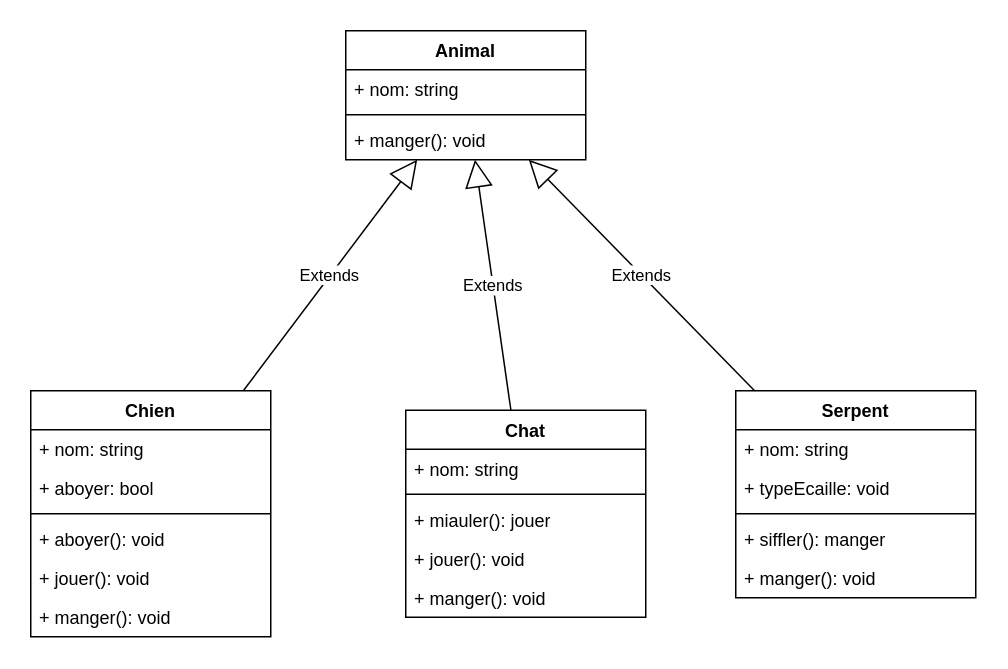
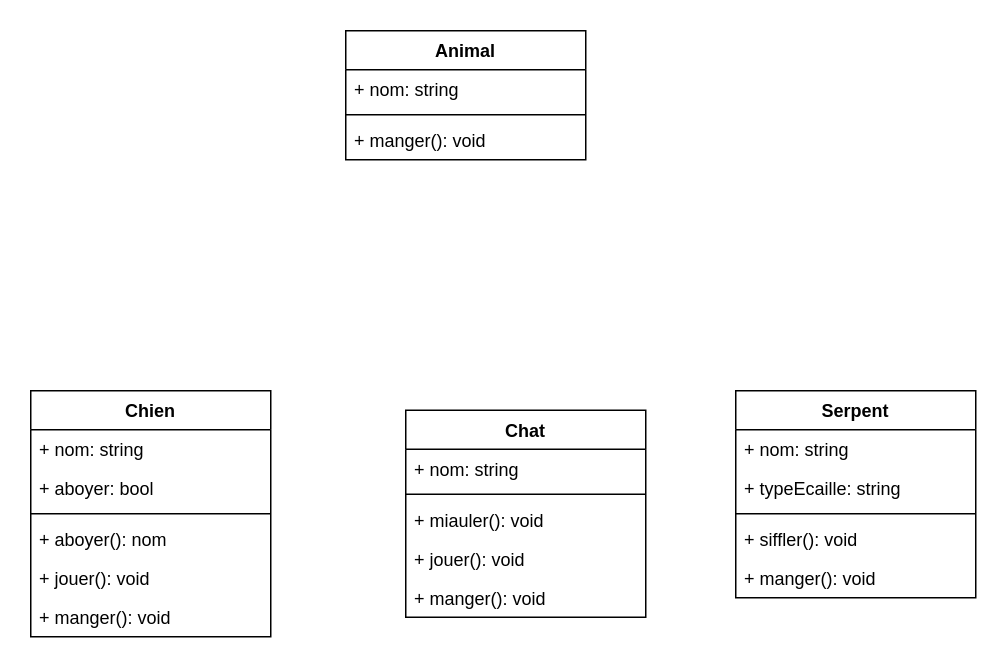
- <mxCell id="27" value="Extends" style="endArrow=block;endSize=16;endFill=0;html=1;rounded=0;" parent="1" source="15" target="21" edge="1"><mxGeometry width="160" relative="1" as="geometry"><mxPoint x="350" y="283" as="sourcePoint" /><mxPoint x="326" y="116" as="targetPoint" /></mxGeometry></mxCell>
- <mxCell id="25" value="Extends" style="endArrow=block;endSize=16;endFill=0;html=1;rounded=0;" parent="1" source="2" target="21" edge="1"><mxGeometry width="160" relative="1" as="geometry"><mxPoint x="230" y="310" as="sourcePoint" /><mxPoint x="390" y="310" as="targetPoint" /></mxGeometry></mxCell>
- <mxCell id="26" value="Extends" style="endArrow=block;endSize=16;endFill=0;html=1;rounded=0;" parent="1" source="9" target="21" edge="1"><mxGeometry width="160" relative="1" as="geometry"><mxPoint x="172" y="270" as="sourcePoint" /><mxPoint x="288" y="116" as="targetPoint" /></mxGeometry></mxCell>
- <mxCell id="17" value="+ typeEcaille: void" style="text;strokeColor=none;fillColor=none;align=left;verticalAlign=top;spacingLeft=4;spacingRight=4;overflow=hidden;rotatable=0;points=[[0,0.5],[1,0.5]];portConstraint=eastwest;whiteSpace=wrap;html=1;" parent="15" vertex="1"><mxGeometry y="52" width="160" height="26" as="geometry" /></mxCell>
+ <mxCell id="17" value="+ typeEcaille: string" style="text;strokeColor=none;fillColor=none;align=left;verticalAlign=top;spacingLeft=4;spacingRight=4;overflow=hidden;rotatable=0;points=[[0,0.5],[1,0.5]];portConstraint=eastwest;whiteSpace=wrap;html=1;" parent="15" vertex="1"><mxGeometry y="52" width="160" height="26" as="geometry" /></mxCell>
- <mxCell id="12" value="+ miauler(): jouer" style="text;strokeColor=none;fillColor=none;align=left;verticalAlign=top;spacingLeft=4;spacingRight=4;overflow=hidden;rotatable=0;points=[[0,0.5],[1,0.5]];portConstraint=eastwest;whiteSpace=wrap;html=1;" parent="9" vertex="1"><mxGeometry y="60" width="160" height="26" as="geometry" /></mxCell>
+ <mxCell id="12" value="+ miauler(): void" style="text;strokeColor=none;fillColor=none;align=left;verticalAlign=top;spacingLeft=4;spacingRight=4;overflow=hidden;rotatable=0;points=[[0,0.5],[1,0.5]];portConstraint=eastwest;whiteSpace=wrap;html=1;" parent="9" vertex="1"><mxGeometry y="60" width="160" height="26" as="geometry" /></mxCell>
- <mxCell id="6" value="+ aboyer(): void" style="text;strokeColor=none;fillColor=none;align=left;verticalAlign=top;spacingLeft=4;spacingRight=4;overflow=hidden;rotatable=0;points=[[0,0.5],[1,0.5]];portConstraint=eastwest;whiteSpace=wrap;html=1;" parent="2" vertex="1"><mxGeometry y="86" width="160" height="26" as="geometry" /></mxCell>
+ <mxCell id="6" value="+ aboyer(): nom" style="text;strokeColor=none;fillColor=none;align=left;verticalAlign=top;spacingLeft=4;spacingRight=4;overflow=hidden;rotatable=0;points=[[0,0.5],[1,0.5]];portConstraint=eastwest;whiteSpace=wrap;html=1;" parent="2" vertex="1"><mxGeometry y="86" width="160" height="26" as="geometry" /></mxCell>
- <mxCell id="19" value="+ siffler(): manger" style="text;strokeColor=none;fillColor=none;align=left;verticalAlign=top;spacingLeft=4;spacingRight=4;overflow=hidden;rotatable=0;points=[[0,0.5],[1,0.5]];portConstraint=eastwest;whiteSpace=wrap;html=1;" parent="15" vertex="1"><mxGeometry y="86" width="160" height="26" as="geometry" /></mxCell>
+ <mxCell id="19" value="+ siffler(): void" style="text;strokeColor=none;fillColor=none;align=left;verticalAlign=top;spacingLeft=4;spacingRight=4;overflow=hidden;rotatable=0;points=[[0,0.5],[1,0.5]];portConstraint=eastwest;whiteSpace=wrap;html=1;" parent="15" vertex="1"><mxGeometry y="86" width="160" height="26" as="geometry" /></mxCell>
